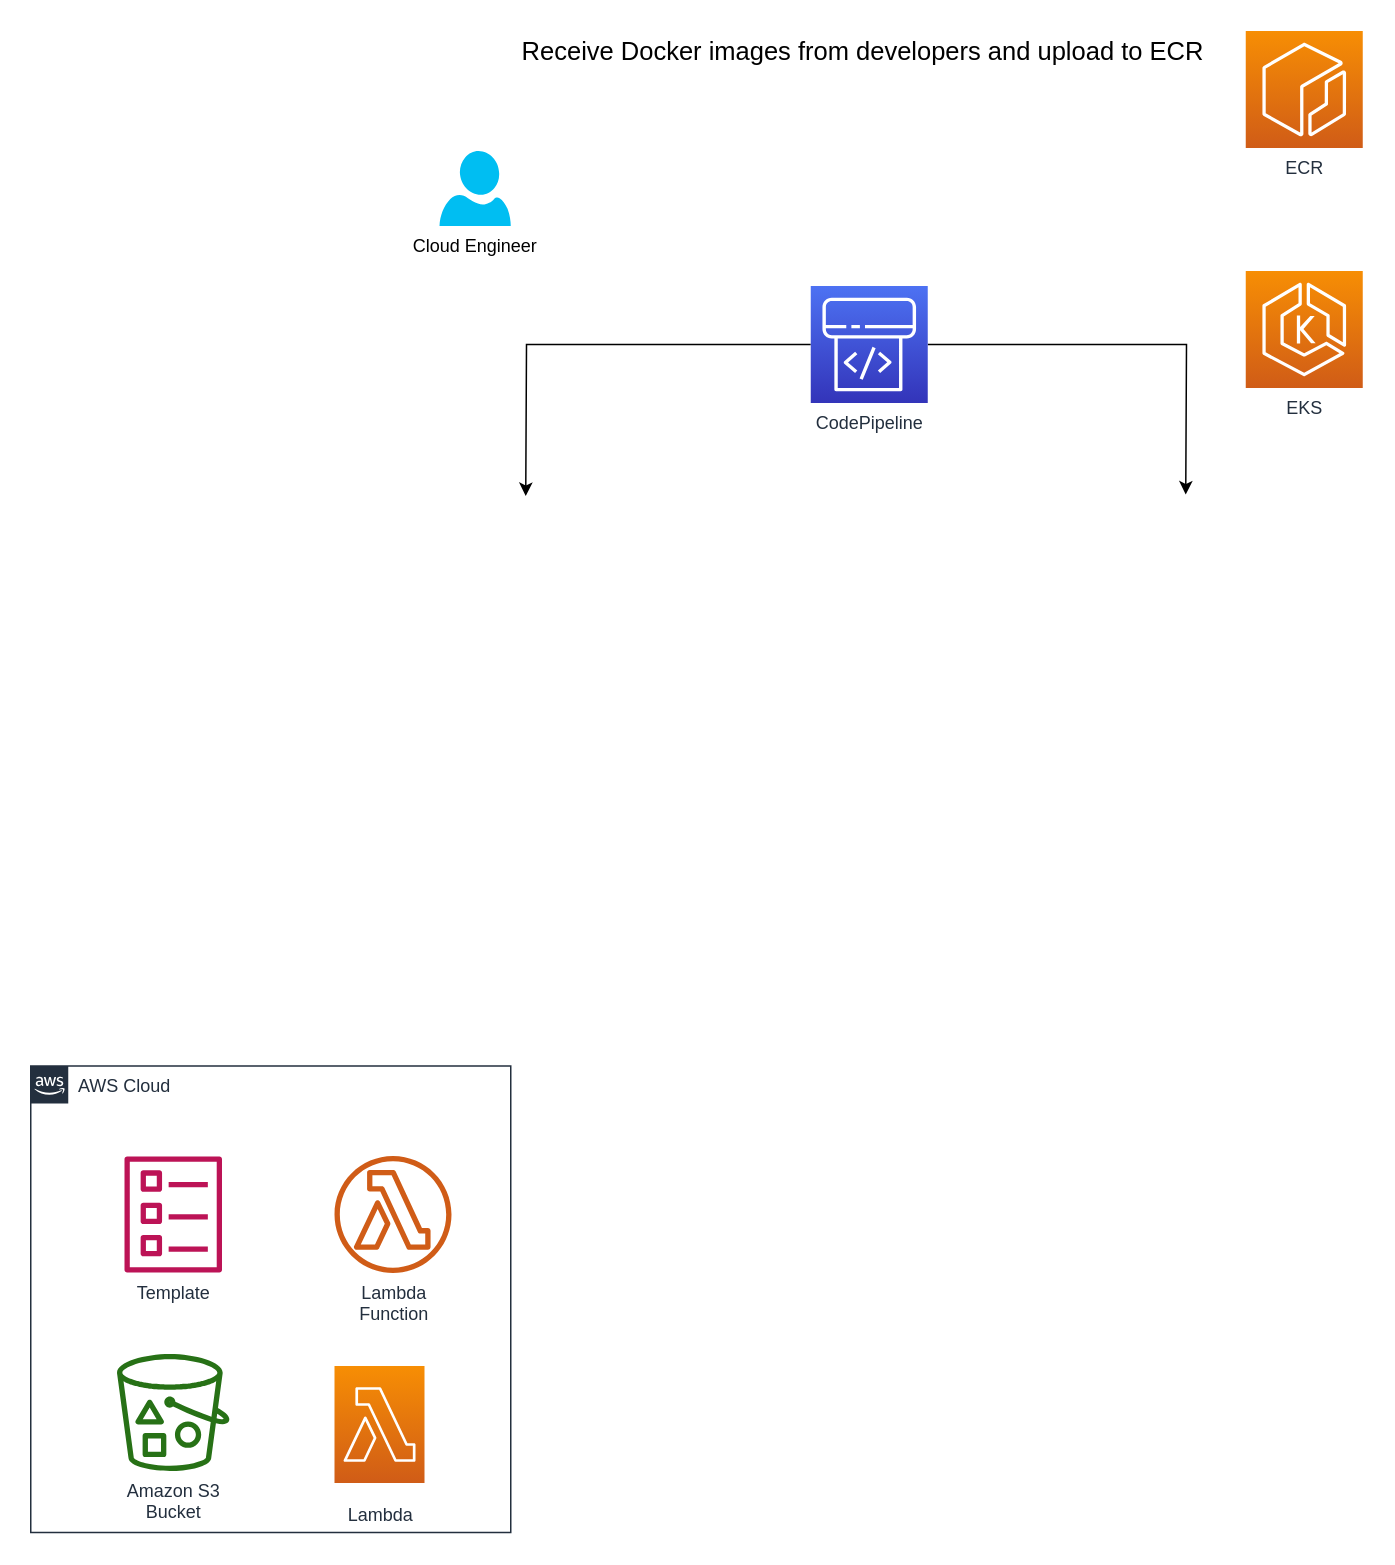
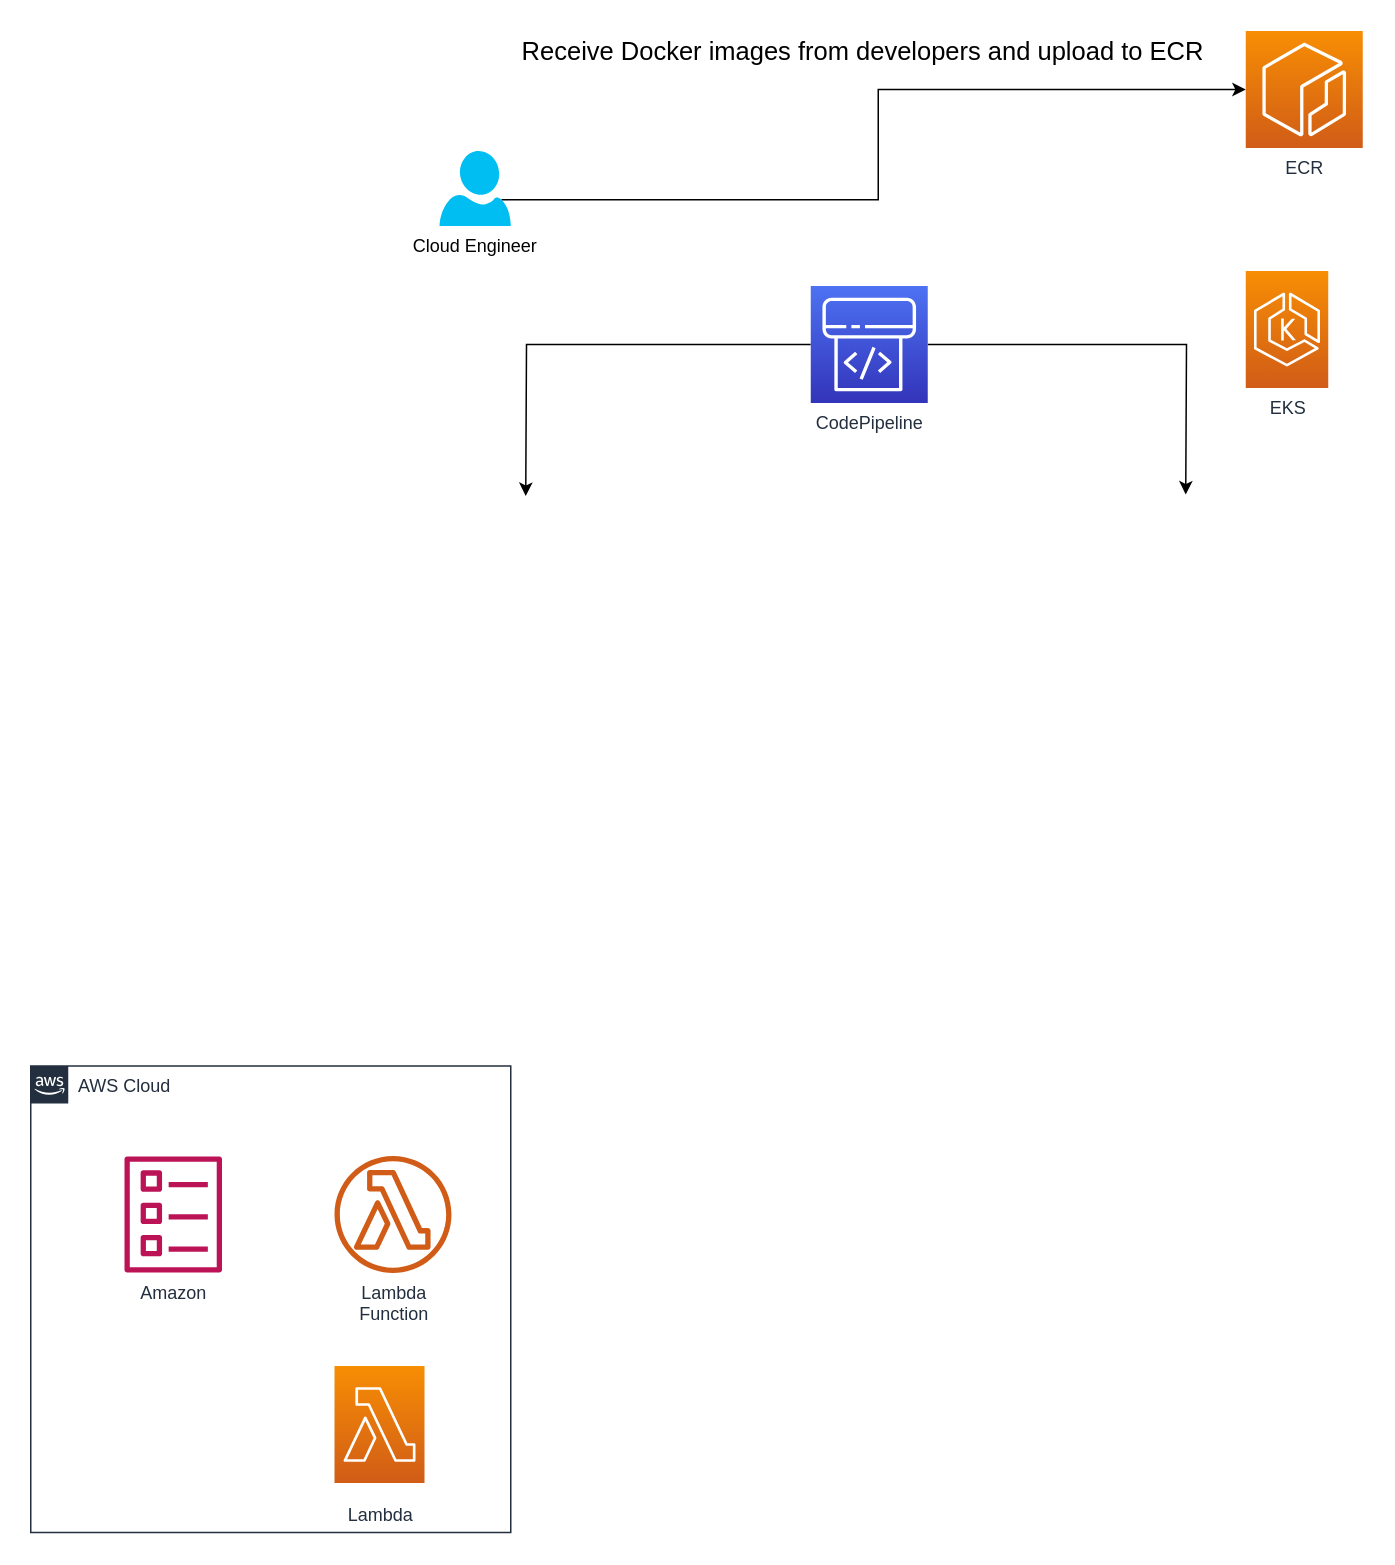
+ <mxCell id="9" value="" style="edgeStyle=orthogonalEdgeStyle;rounded=0;orthogonalLoop=1;jettySize=auto;html=1;entryX=0;entryY=0.5;entryDx=0;entryDy=0;entryPerimeter=0;exitX=0.87;exitY=0.65;exitDx=0;exitDy=0;exitPerimeter=0;" parent="1" source="10" target="7" edge="1"><mxGeometry relative="1" as="geometry"><mxPoint x="600" y="150" as="sourcePoint" /><mxPoint x="847" y="146" as="targetPoint" /></mxGeometry></mxCell>
- <mxCell id="8" value="EKS" style="sketch=0;points=[[0,0,0],[0.25,0,0],[0.5,0,0],[0.75,0,0],[1,0,0],[0,1,0],[0.25,1,0],[0.5,1,0],[0.75,1,0],[1,1,0],[0,0.25,0],[0,0.5,0],[0,0.75,0],[1,0.25,0],[1,0.5,0],[1,0.75,0]];outlineConnect=0;fontColor=#232F3E;gradientColor=#F78E04;gradientDirection=north;fillColor=#D05C17;strokeColor=#ffffff;dashed=0;verticalLabelPosition=bottom;verticalAlign=top;align=center;html=1;fontSize=12;fontStyle=0;aspect=fixed;shape=mxgraph.aws4.resourceIcon;resIcon=mxgraph.aws4.eks;" parent="1" vertex="1"><mxGeometry x="830" y="180" width="78" height="78" as="geometry" /></mxCell>
+ <mxCell id="8" value="EKS" style="sketch=0;points=[[0,0,0],[0.25,0,0],[0.5,0,0],[0.75,0,0],[1,0,0],[0,1,0],[0.25,1,0],[0.5,1,0],[0.75,1,0],[1,1,0],[0,0.25,0],[0,0.5,0],[0,0.75,0],[1,0.25,0],[1,0.5,0],[1,0.75,0]];outlineConnect=0;fontColor=#232F3E;gradientColor=#F78E04;gradientDirection=north;fillColor=#D05C17;strokeColor=#ffffff;dashed=0;verticalLabelPosition=bottom;verticalAlign=top;align=center;html=1;fontSize=12;fontStyle=0;aspect=fixed;shape=mxgraph.aws4.resourceIcon;resIcon=mxgraph.aws4.eks;" parent="1" vertex="1"><mxGeometry x="830" y="180" width="55" height="78" as="geometry" /></mxCell>
- <mxCell id="3" value="Template" style="outlineConnect=0;fontColor=#232F3E;gradientColor=none;fillColor=#BC1356;strokeColor=none;dashed=0;verticalLabelPosition=bottom;verticalAlign=top;align=center;html=1;fontSize=12;fontStyle=0;aspect=fixed;pointerEvents=1;shape=mxgraph.aws4.template;labelBackgroundColor=#ffffff;" parent="2" vertex="1"><mxGeometry x="62.5" y="60" width="65" height="78" as="geometry" /></mxCell>
+ <mxCell id="3" value="Amazon" style="outlineConnect=0;fontColor=#232F3E;gradientColor=none;fillColor=#BC1356;strokeColor=none;dashed=0;verticalLabelPosition=bottom;verticalAlign=top;align=center;html=1;fontSize=12;fontStyle=0;aspect=fixed;pointerEvents=1;shape=mxgraph.aws4.template;labelBackgroundColor=#ffffff;" parent="2" vertex="1"><mxGeometry x="62.5" y="60" width="65" height="78" as="geometry" /></mxCell>
- <mxCell id="5" value="Amazon S3&lt;br&gt;Bucket&lt;br&gt;" style="outlineConnect=0;fontColor=#232F3E;gradientColor=none;fillColor=#277116;strokeColor=none;dashed=0;verticalLabelPosition=bottom;verticalAlign=top;align=center;html=1;fontSize=12;fontStyle=0;aspect=fixed;pointerEvents=1;shape=mxgraph.aws4.bucket_with_objects;labelBackgroundColor=#ffffff;" parent="2" vertex="1"><mxGeometry x="57.5" y="192" width="75" height="78" as="geometry" /></mxCell>
